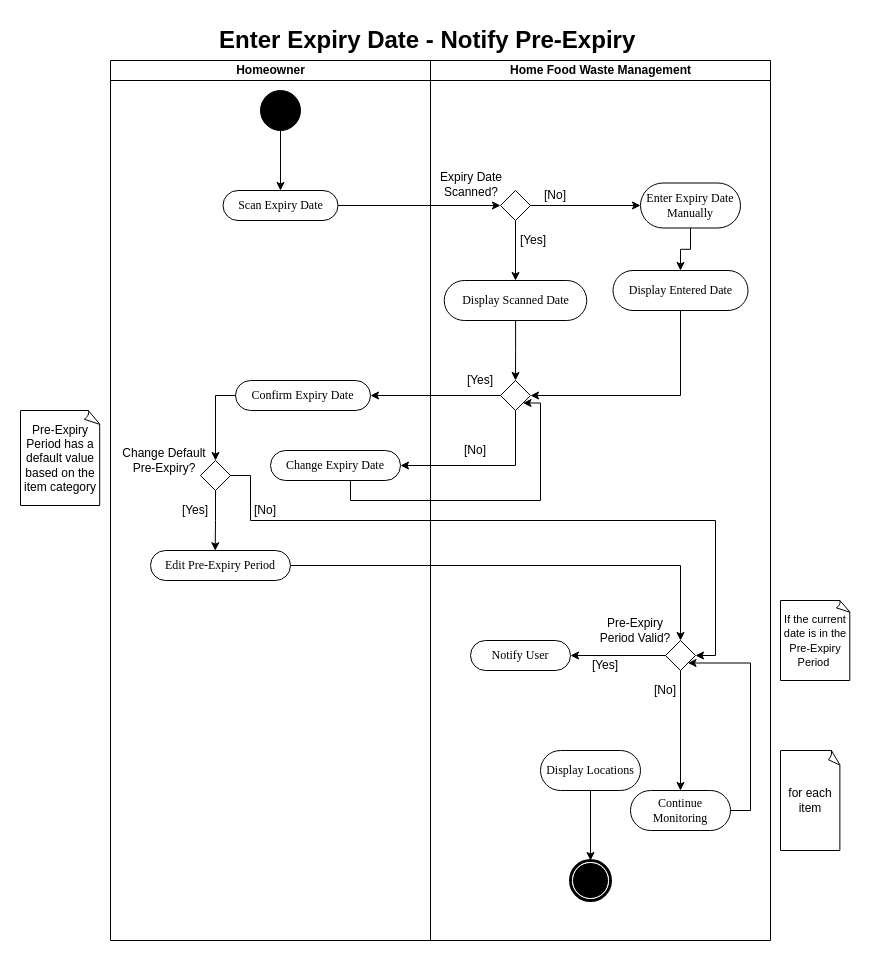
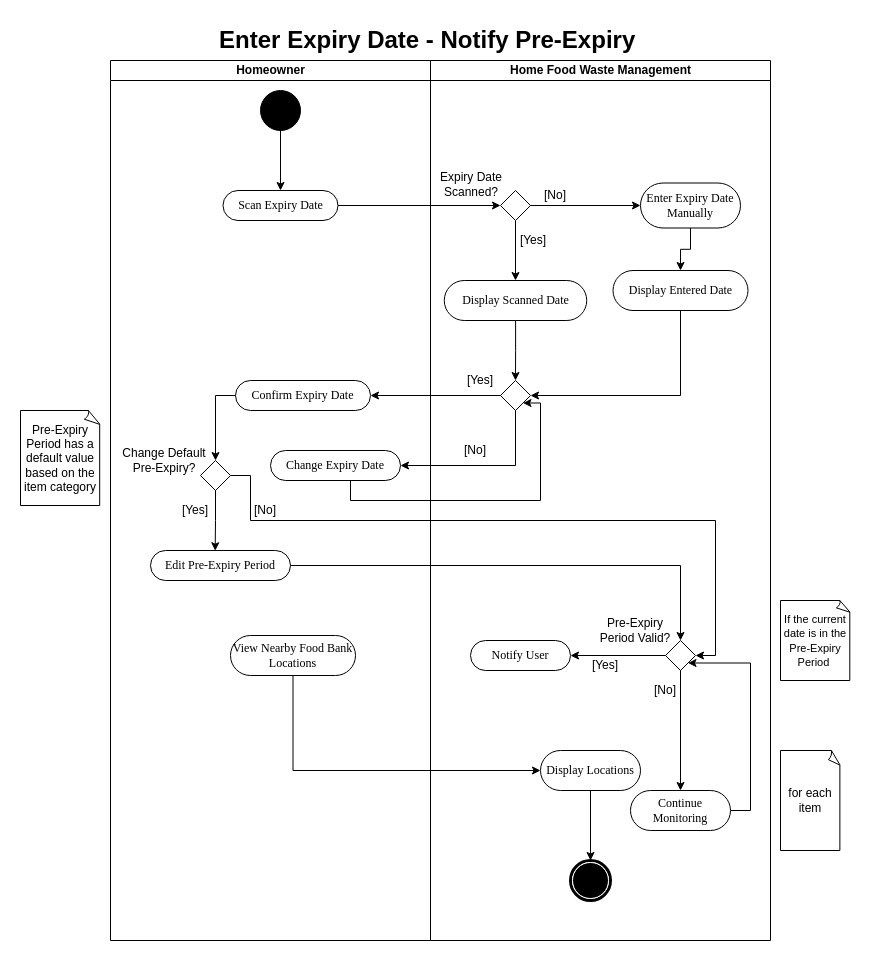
+ <mxCell id="7" value="View Nearby Food Bank Locations" style="rounded=1;whiteSpace=wrap;html=1;shadow=0;comic=0;labelBackgroundColor=none;strokeWidth=1;fontFamily=Verdana;fontSize=12;align=center;arcSize=50;" parent="3" vertex="1"><mxGeometry x="120" y="575" width="125" height="40" as="geometry" /></mxCell>
+ <mxCell id="55" style="edgeStyle=orthogonalEdgeStyle;rounded=0;orthogonalLoop=1;jettySize=auto;html=1;entryX=0;entryY=0.5;entryDx=0;entryDy=0;" edge="1" parent="2" source="7" target="46"><mxGeometry relative="1" as="geometry"><Array as="points"><mxPoint x="272" y="750" /></Array></mxGeometry></mxCell>
